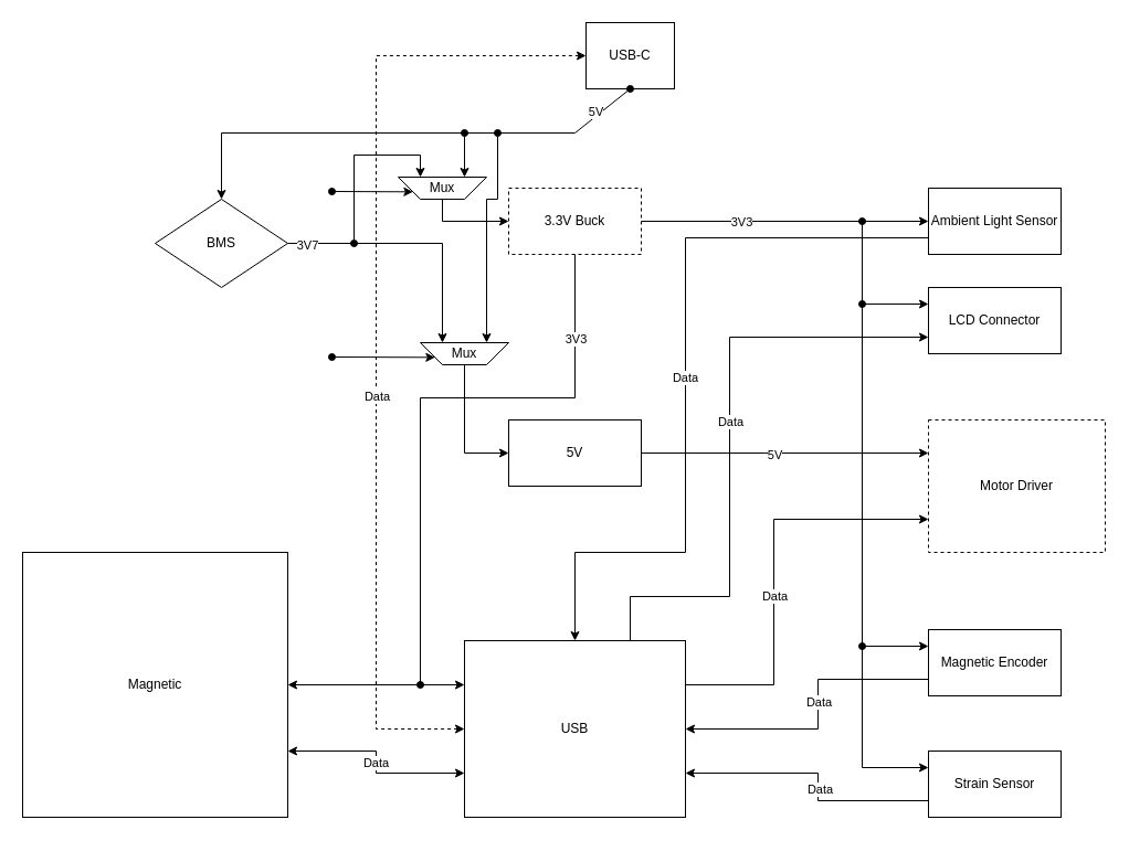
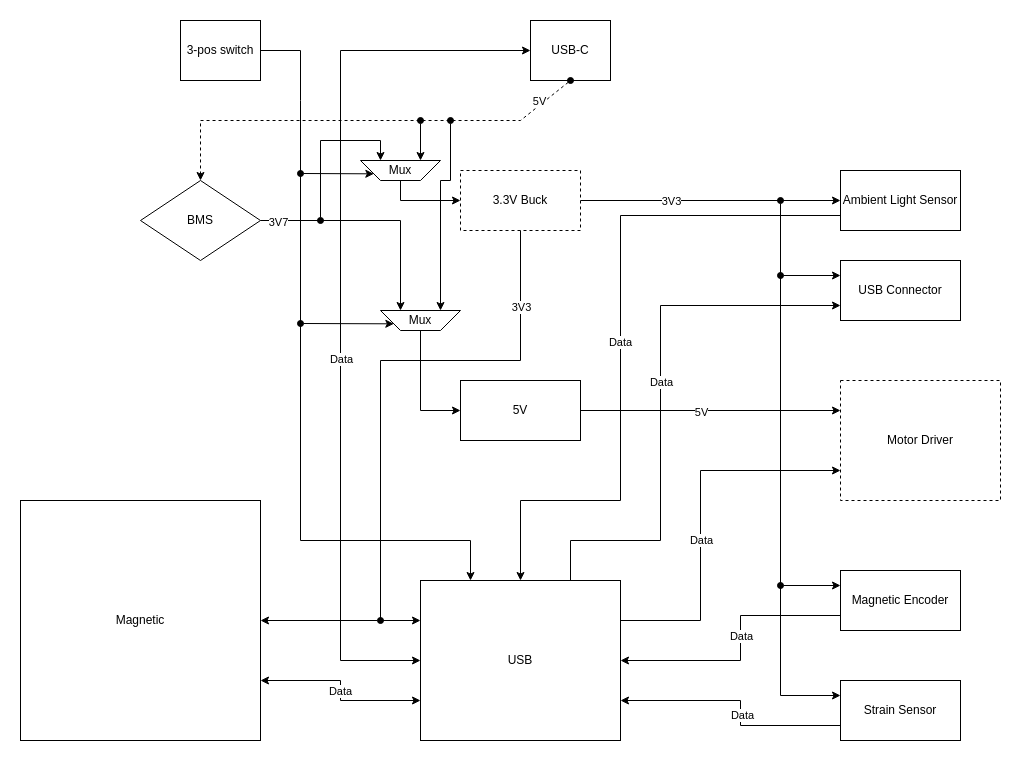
+ <mxCell id="3" value="3-pos switch" style="rounded=0;whiteSpace=wrap;html=1;" parent="1" vertex="1"><mxGeometry x="180" y="20" width="80" height="60" as="geometry" /></mxCell>
- <mxCell id="38" value="" style="endArrow=classic;startArrow=classic;html=1;rounded=0;entryX=0;entryY=0.5;entryDx=0;entryDy=0;exitX=0;exitY=0.5;exitDx=0;exitDy=0;dashed=1;" parent="1" source="4" target="2" edge="1"><mxGeometry width="50" height="50" relative="1" as="geometry"><mxPoint x="180" y="140" as="sourcePoint" /><mxPoint x="510" y="360" as="targetPoint" /><Array as="points"><mxPoint x="340" y="660" /><mxPoint x="340" y="50" /></Array></mxGeometry></mxCell>
+ <mxCell id="38" value="" style="endArrow=classic;startArrow=classic;html=1;rounded=0;entryX=0;entryY=0.5;entryDx=0;entryDy=0;exitX=0;exitY=0.5;exitDx=0;exitDy=0;" parent="1" source="4" target="2" edge="1"><mxGeometry width="50" height="50" relative="1" as="geometry"><mxPoint x="180" y="140" as="sourcePoint" /><mxPoint x="510" y="360" as="targetPoint" /><Array as="points"><mxPoint x="340" y="660" /><mxPoint x="340" y="50" /></Array></mxGeometry></mxCell>
- <mxCell id="13" value="" style="endArrow=classic;html=1;rounded=0;entryX=0.5;entryY=0;entryDx=0;entryDy=0;startArrow=oval;startFill=1;exitX=0.5;exitY=1;exitDx=0;exitDy=0;" parent="1" source="2" target="12" edge="1"><mxGeometry width="50" height="50" relative="1" as="geometry"><mxPoint x="520" y="140" as="sourcePoint" /><mxPoint x="220" y="160" as="targetPoint" /><Array as="points"><mxPoint x="520" y="120" /><mxPoint x="200" y="120" /></Array></mxGeometry></mxCell>
+ <mxCell id="13" value="" style="endArrow=classic;html=1;rounded=0;entryX=0.5;entryY=0;entryDx=0;entryDy=0;startArrow=oval;startFill=1;exitX=0.5;exitY=1;exitDx=0;exitDy=0;dashed=1;" parent="1" source="2" target="12" edge="1"><mxGeometry width="50" height="50" relative="1" as="geometry"><mxPoint x="520" y="140" as="sourcePoint" /><mxPoint x="220" y="160" as="targetPoint" /><Array as="points"><mxPoint x="520" y="120" /><mxPoint x="200" y="120" /></Array></mxGeometry></mxCell>
- <mxCell id="7" value="LCD Connector" style="rounded=0;whiteSpace=wrap;html=1;" parent="1" vertex="1"><mxGeometry x="840" y="260" width="120" height="60" as="geometry" /></mxCell>
+ <mxCell id="7" value="USB Connector" style="rounded=0;whiteSpace=wrap;html=1;" parent="1" vertex="1"><mxGeometry x="840" y="260" width="120" height="60" as="geometry" /></mxCell>
+ <mxCell id="41" value="" style="endArrow=classic;html=1;rounded=0;entryX=0.25;entryY=0;entryDx=0;entryDy=0;exitX=1;exitY=0.5;exitDx=0;exitDy=0;" parent="1" source="3" target="4" edge="1"><mxGeometry width="50" height="50" relative="1" as="geometry"><mxPoint x="190" y="100" as="sourcePoint" /><mxPoint x="490" y="540" as="targetPoint" /><Array as="points"><mxPoint x="300" y="50" /><mxPoint x="300" y="100" /><mxPoint x="300" y="540" /><mxPoint x="470" y="540" /></Array></mxGeometry></mxCell>
